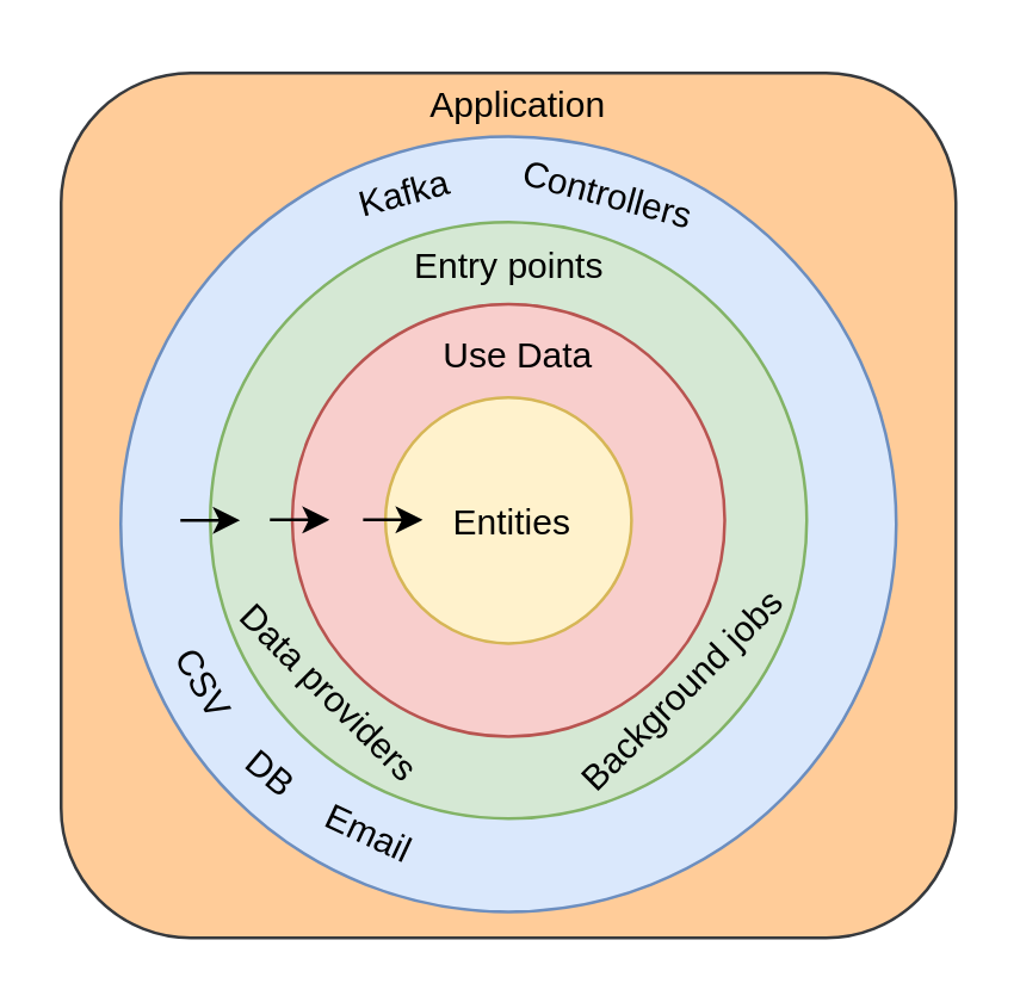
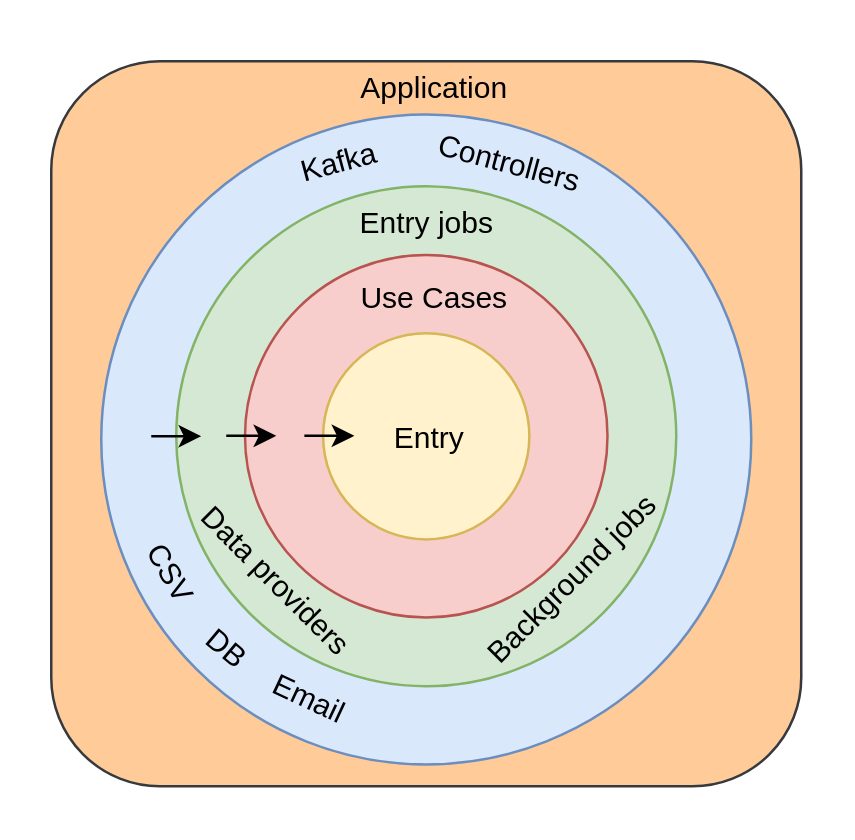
- <mxCell id="9" value="Entry points" style="text;html=1;align=center;verticalAlign=middle;resizable=0;points=[];autosize=1;strokeColor=none;fillColor=none;" vertex="1" parent="1"><mxGeometry x="125" y="74" width="90" height="30" as="geometry" /></mxCell>
+ <mxCell id="9" value="Entry jobs" style="text;html=1;align=center;verticalAlign=middle;resizable=0;points=[];autosize=1;strokeColor=none;fillColor=none;" vertex="1" parent="1"><mxGeometry x="125" y="74" width="90" height="30" as="geometry" /></mxCell>
- <mxCell id="8" value="Use Data" style="text;html=1;align=center;verticalAlign=middle;resizable=0;points=[];autosize=1;strokeColor=none;fillColor=none;" vertex="1" parent="1"><mxGeometry x="132.5" y="104" width="80" height="30" as="geometry" /></mxCell>
+ <mxCell id="8" value="Use Cases" style="text;html=1;align=center;verticalAlign=middle;resizable=0;points=[];autosize=1;strokeColor=none;fillColor=none;" vertex="1" parent="1"><mxGeometry x="132.5" y="104" width="80" height="30" as="geometry" /></mxCell>
- <mxCell id="7" value="Entities" style="text;html=1;align=center;verticalAlign=middle;resizable=0;points=[];autosize=1;strokeColor=none;fillColor=none;" vertex="1" parent="1"><mxGeometry x="141.25" y="160.25" width="60" height="30" as="geometry" /></mxCell>
+ <mxCell id="7" value="Entry" style="text;html=1;align=center;verticalAlign=middle;resizable=0;points=[];autosize=1;strokeColor=none;fillColor=none;" vertex="1" parent="1"><mxGeometry x="141.25" y="160.25" width="60" height="30" as="geometry" /></mxCell>
